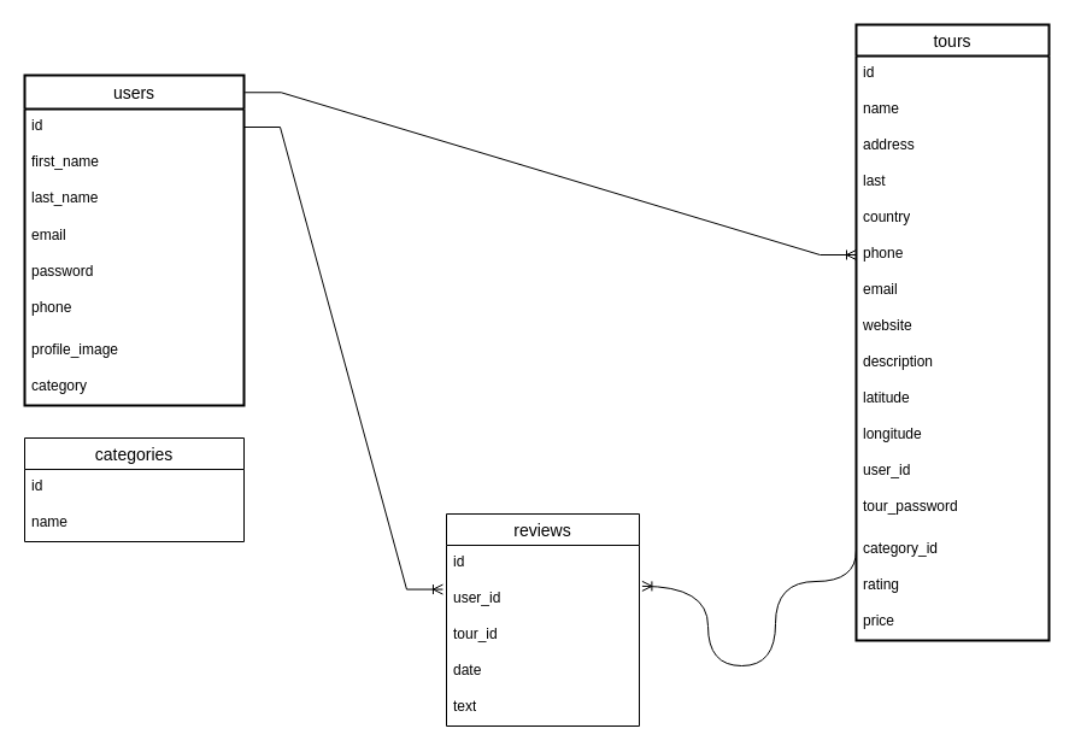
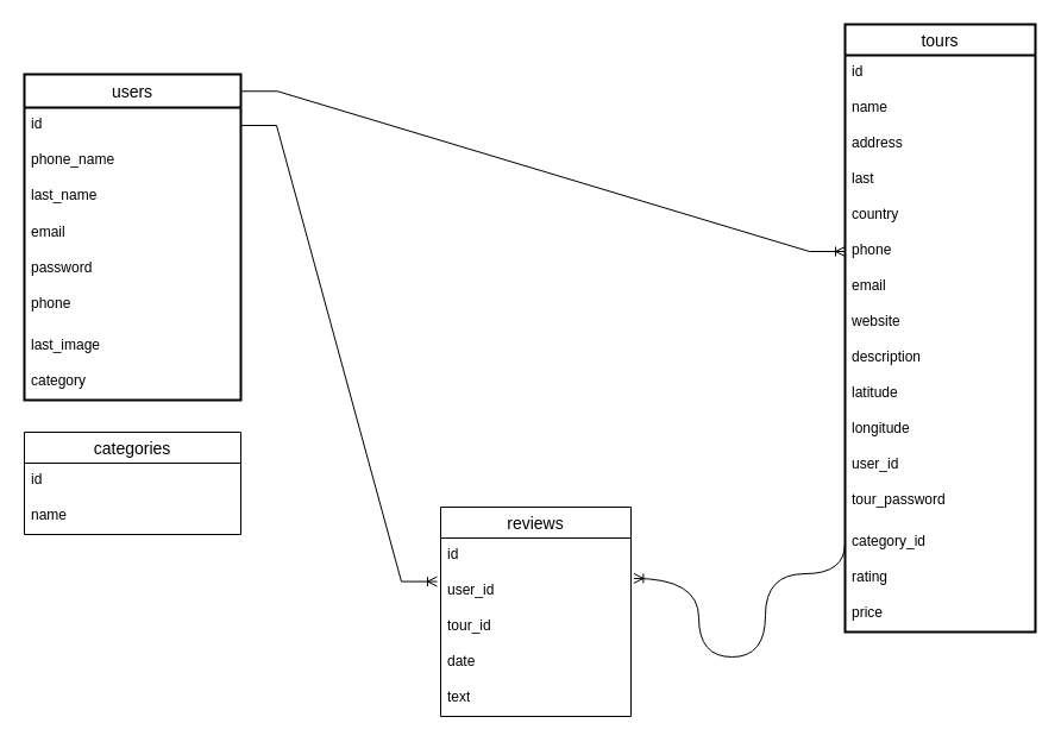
- <mxCell id="4" value="first_name" style="text;strokeColor=none;fillColor=none;spacingLeft=4;spacingRight=4;overflow=hidden;rotatable=0;points=[[0,0.5],[1,0.5]];portConstraint=eastwest;fontSize=12;whiteSpace=wrap;html=1;rounded=0;" parent="2" vertex="1"><mxGeometry y="58" width="182" height="30" as="geometry" /></mxCell>
+ <mxCell id="4" value="phone_name" style="text;strokeColor=none;fillColor=none;spacingLeft=4;spacingRight=4;overflow=hidden;rotatable=0;points=[[0,0.5],[1,0.5]];portConstraint=eastwest;fontSize=12;whiteSpace=wrap;html=1;rounded=0;" parent="2" vertex="1"><mxGeometry y="58" width="182" height="30" as="geometry" /></mxCell>
- <mxCell id="9" value="profile_image" style="text;strokeColor=none;fillColor=none;spacingLeft=4;spacingRight=4;overflow=hidden;rotatable=0;points=[[0,0.5],[1,0.5]];portConstraint=eastwest;fontSize=12;whiteSpace=wrap;html=1;" parent="2" vertex="1"><mxGeometry y="214" width="182" height="30" as="geometry" /></mxCell>
+ <mxCell id="9" value="last_image" style="text;strokeColor=none;fillColor=none;spacingLeft=4;spacingRight=4;overflow=hidden;rotatable=0;points=[[0,0.5],[1,0.5]];portConstraint=eastwest;fontSize=12;whiteSpace=wrap;html=1;" parent="2" vertex="1"><mxGeometry y="214" width="182" height="30" as="geometry" /></mxCell>
